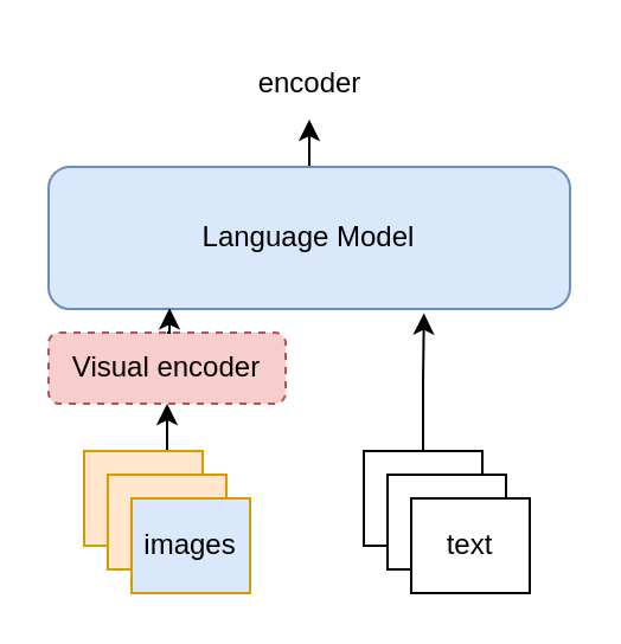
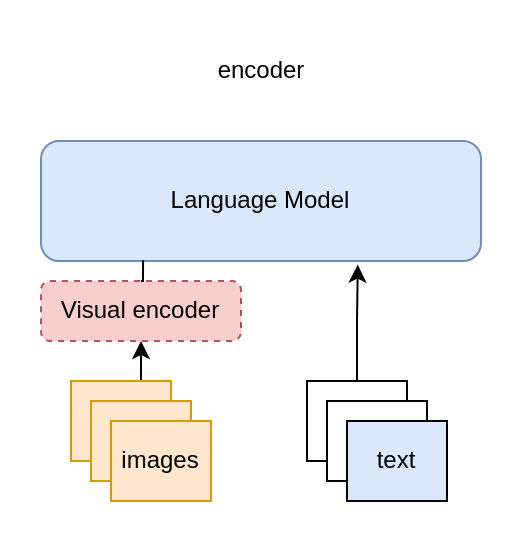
- <mxCell id="2" style="edgeStyle=orthogonalEdgeStyle;rounded=0;orthogonalLoop=1;jettySize=auto;html=1;exitX=0.5;exitY=0;exitDx=0;exitDy=0;entryX=0.5;entryY=1;entryDx=0;entryDy=0;" edge="1" parent="1" source="3" target="14"><mxGeometry relative="1" as="geometry" /></mxCell>
- <mxCell id="12" style="edgeStyle=orthogonalEdgeStyle;rounded=0;orthogonalLoop=1;jettySize=auto;html=1;exitX=0.5;exitY=0;exitDx=0;exitDy=0;entryX=0.232;entryY=0.994;entryDx=0;entryDy=0;entryPerimeter=0;" edge="1" parent="1" source="4" target="3"><mxGeometry relative="1" as="geometry" /></mxCell>
+ <mxCell id="12" style="edgeStyle=orthogonalEdgeStyle;rounded=0;orthogonalLoop=1;jettySize=auto;html=1;exitX=0.5;exitY=0;exitDx=0;exitDy=0;entryX=0.232;entryY=0.994;entryDx=0;entryDy=0;entryPerimeter=0;endArrow=none;" edge="1" parent="1" source="4" target="3"><mxGeometry relative="1" as="geometry" /></mxCell>
- <mxCell id="8" value="images" style="rounded=0;whiteSpace=wrap;html=1;fillColor=#dae8fc;strokeColor=#d79b00;" vertex="1" parent="1"><mxGeometry x="55" y="210" width="50" height="40" as="geometry" /></mxCell>
+ <mxCell id="8" value="images" style="rounded=0;whiteSpace=wrap;html=1;fillColor=#ffe6cc;strokeColor=#d79b00;" vertex="1" parent="1"><mxGeometry x="55" y="210" width="50" height="40" as="geometry" /></mxCell>
- <mxCell id="11" value="text" style="rounded=0;whiteSpace=wrap;html=1;" vertex="1" parent="1"><mxGeometry x="173" y="210" width="50" height="40" as="geometry" /></mxCell>
+ <mxCell id="11" value="text" style="rounded=0;whiteSpace=wrap;html=1;fillColor=#dae8fc;" vertex="1" parent="1"><mxGeometry x="173" y="210" width="50" height="40" as="geometry" /></mxCell>
